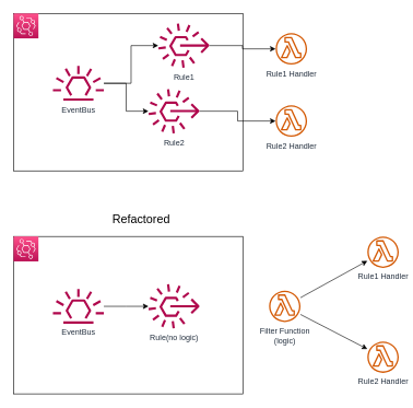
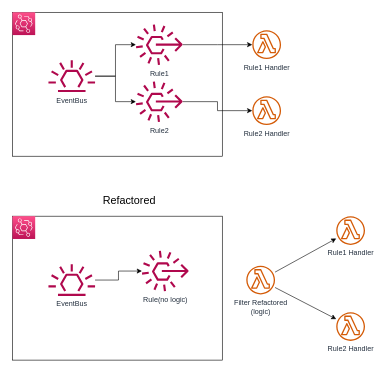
- <mxCell id="5" value="Rule1" style="sketch=0;outlineConnect=0;fontColor=#232F3E;gradientColor=none;fillColor=#B0084D;strokeColor=none;dashed=0;verticalLabelPosition=bottom;verticalAlign=top;align=center;html=1;fontSize=12;fontStyle=0;aspect=fixed;pointerEvents=1;shape=mxgraph.aws4.rule_3;" vertex="1" parent="1"><mxGeometry x="241" y="35" width="78" height="68" as="geometry" /></mxCell>
+ <mxCell id="5" value="Rule1" style="sketch=0;outlineConnect=0;fontColor=#232F3E;gradientColor=none;fillColor=#B0084D;strokeColor=none;dashed=0;verticalLabelPosition=bottom;verticalAlign=top;align=center;html=1;fontSize=12;fontStyle=0;aspect=fixed;pointerEvents=1;shape=mxgraph.aws4.rule_3;" vertex="1" parent="1"><mxGeometry x="226" y="40" width="78" height="68" as="geometry" /></mxCell>
- <mxCell id="15" value="Rule(no logic)" style="sketch=0;outlineConnect=0;fontColor=#232F3E;gradientColor=none;fillColor=#B0084D;strokeColor=none;dashed=0;verticalLabelPosition=bottom;verticalAlign=top;align=center;html=1;fontSize=12;fontStyle=0;aspect=fixed;pointerEvents=1;shape=mxgraph.aws4.rule_3;" vertex="1" parent="1"><mxGeometry x="226" y="432.5" width="78" height="68" as="geometry" /></mxCell>
+ <mxCell id="15" value="Rule(no logic)" style="sketch=0;outlineConnect=0;fontColor=#232F3E;gradientColor=none;fillColor=#B0084D;strokeColor=none;dashed=0;verticalLabelPosition=bottom;verticalAlign=top;align=center;html=1;fontSize=12;fontStyle=0;aspect=fixed;pointerEvents=1;shape=mxgraph.aws4.rule_3;" vertex="1" parent="1"><mxGeometry x="236" y="417.5" width="78" height="68" as="geometry" /></mxCell>
- <mxCell id="20" value="Filter Function&lt;br&gt;(logic)" style="sketch=0;outlineConnect=0;fontColor=#232F3E;gradientColor=none;fillColor=#D45B07;strokeColor=none;dashed=0;verticalLabelPosition=bottom;verticalAlign=top;align=center;html=1;fontSize=12;fontStyle=0;aspect=fixed;pointerEvents=1;shape=mxgraph.aws4.lambda_function;" vertex="1" parent="1"><mxGeometry x="410" y="442.5" width="48" height="48" as="geometry" /></mxCell>
+ <mxCell id="20" value="Filter Refactored&lt;br&gt;(logic)" style="sketch=0;outlineConnect=0;fontColor=#232F3E;gradientColor=none;fillColor=#D45B07;strokeColor=none;dashed=0;verticalLabelPosition=bottom;verticalAlign=top;align=center;html=1;fontSize=12;fontStyle=0;aspect=fixed;pointerEvents=1;shape=mxgraph.aws4.lambda_function;" vertex="1" parent="1"><mxGeometry x="410" y="442.5" width="48" height="48" as="geometry" /></mxCell>
